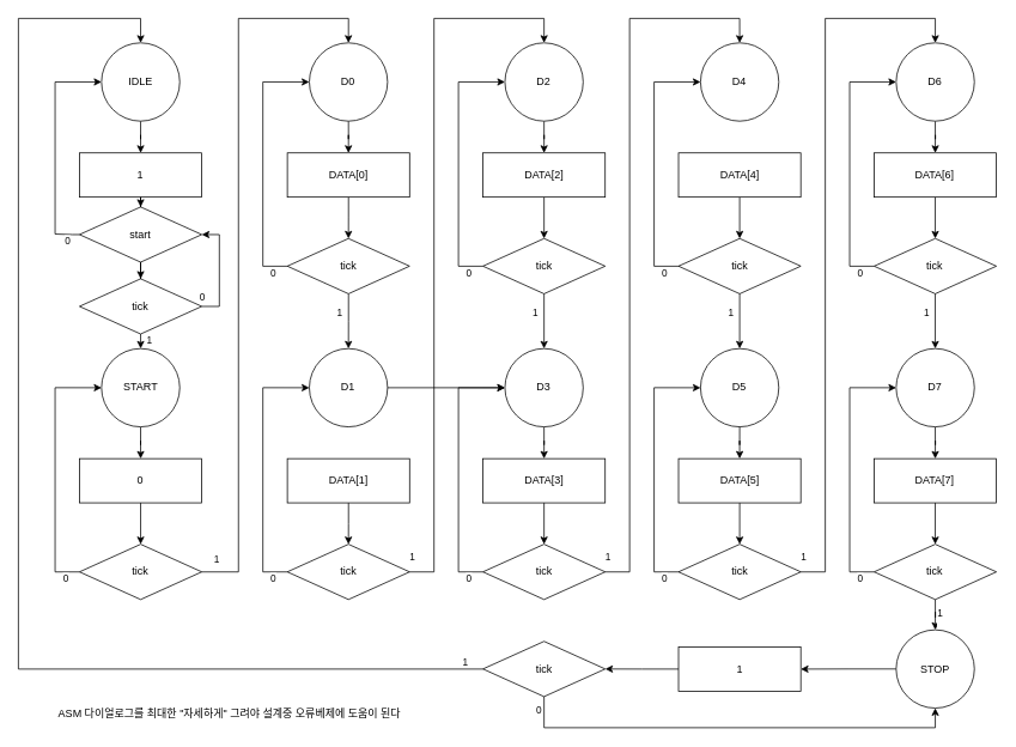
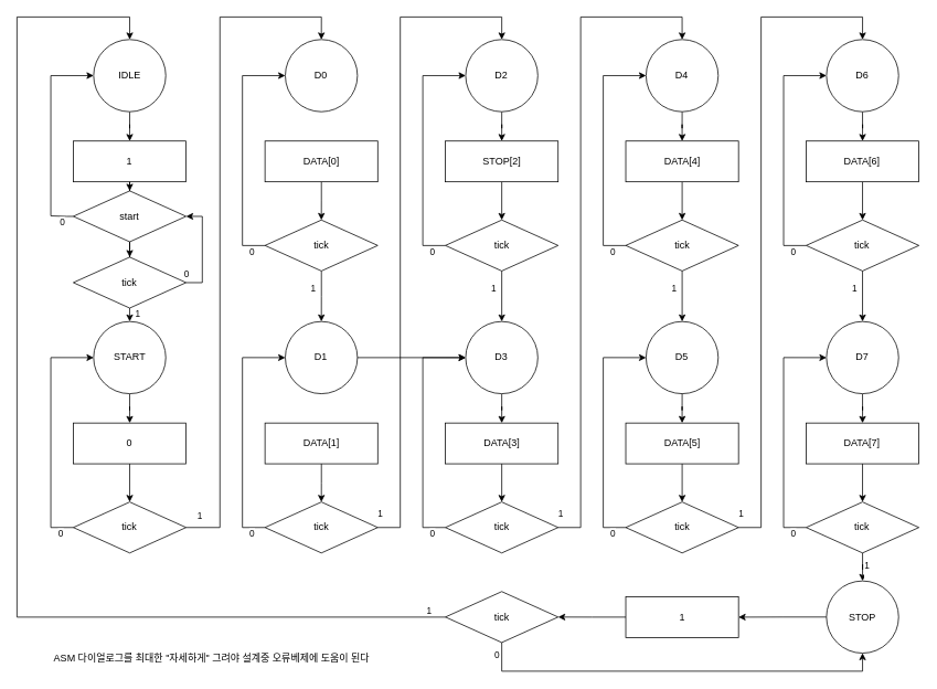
+ <mxCell id="45" style="edgeStyle=orthogonalEdgeStyle;rounded=0;orthogonalLoop=1;jettySize=auto;html=1;entryX=0.5;entryY=0;entryDx=0;entryDy=0;" parent="44" source="46" target="48" edge="1"><mxGeometry relative="1" as="geometry" /></mxCell>
- <mxCell id="85" style="edgeStyle=orthogonalEdgeStyle;rounded=0;orthogonalLoop=1;jettySize=auto;html=1;entryX=0.5;entryY=0;entryDx=0;entryDy=0;" parent="84" source="86" target="88" edge="1"><mxGeometry relative="1" as="geometry" /></mxCell>
- <mxCell id="28" value="DATA[2]" style="rounded=0;whiteSpace=wrap;html=1;" parent="24" vertex="1"><mxGeometry x="27.242" y="122.591" width="136.208" height="49.227" as="geometry" /></mxCell>
+ <mxCell id="28" value="STOP[2]" style="rounded=0;whiteSpace=wrap;html=1;" parent="24" vertex="1"><mxGeometry x="27.242" y="122.591" width="136.208" height="49.227" as="geometry" /></mxCell>
